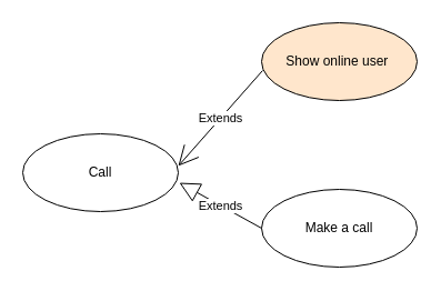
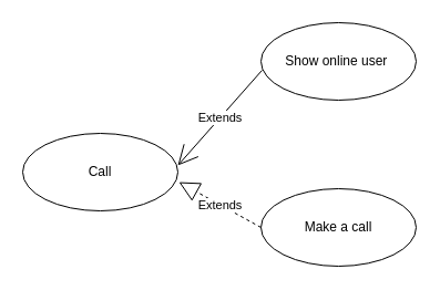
- <mxCell id="3" value="Show online user&amp;nbsp;" style="ellipse;whiteSpace=wrap;html=1;fillColor=#ffe6cc;" vertex="1" parent="1"><mxGeometry x="235" y="20" width="140" height="70" as="geometry" /></mxCell>
+ <mxCell id="3" value="Show online user&amp;nbsp;" style="ellipse;whiteSpace=wrap;html=1;" vertex="1" parent="1"><mxGeometry x="235" y="20" width="140" height="70" as="geometry" /></mxCell>
- <mxCell id="6" value="Extends" style="endArrow=block;endSize=16;endFill=0;html=1;exitX=0;exitY=0.5;exitDx=0;exitDy=0;entryX=1.007;entryY=0.629;entryDx=0;entryDy=0;entryPerimeter=0;" edge="1" parent="1" source="4" target="2"><mxGeometry width="160" relative="1" as="geometry"><mxPoint x="290" y="180" as="sourcePoint" /><mxPoint x="450" y="180" as="targetPoint" /></mxGeometry></mxCell>
+ <mxCell id="6" value="Extends" style="endArrow=block;endSize=16;endFill=0;html=1;exitX=0;exitY=0.5;exitDx=0;exitDy=0;entryX=1.007;entryY=0.629;entryDx=0;entryDy=0;entryPerimeter=0;dashed=1;" edge="1" parent="1" source="4" target="2"><mxGeometry width="160" relative="1" as="geometry"><mxPoint x="290" y="180" as="sourcePoint" /><mxPoint x="450" y="180" as="targetPoint" /></mxGeometry></mxCell>
